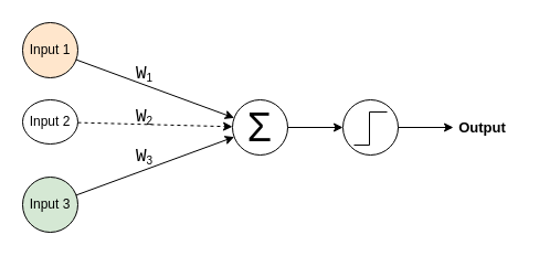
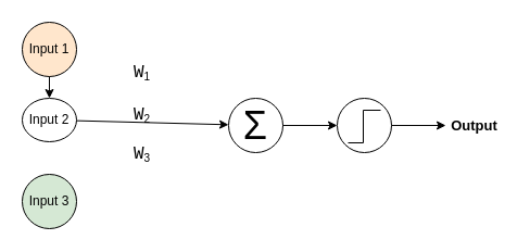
- <mxCell id="6" value="" style="endArrow=classic;html=1;" edge="1" parent="1" source="2" target="5"><mxGeometry width="50" height="50" relative="1" as="geometry"><mxPoint x="210" y="110" as="sourcePoint" /><mxPoint x="260" y="60" as="targetPoint" /></mxGeometry></mxCell>
+ <mxCell id="6" value="" style="endArrow=classic;html=1;" edge="1" parent="1" source="2" target="3"><mxGeometry width="50" height="50" relative="1" as="geometry"><mxPoint x="210" y="110" as="sourcePoint" /><mxPoint x="260" y="60" as="targetPoint" /></mxGeometry></mxCell>
- <mxCell id="7" value="" style="endArrow=classic;html=1;dashed=1;" edge="1" parent="1" source="3" target="5"><mxGeometry width="50" height="50" relative="1" as="geometry"><mxPoint x="210" y="110" as="sourcePoint" /><mxPoint x="260" y="60" as="targetPoint" /></mxGeometry></mxCell>
+ <mxCell id="7" value="" style="endArrow=classic;html=1;" edge="1" parent="1" source="3" target="5"><mxGeometry width="50" height="50" relative="1" as="geometry"><mxPoint x="210" y="110" as="sourcePoint" /><mxPoint x="260" y="60" as="targetPoint" /></mxGeometry></mxCell>
- <mxCell id="8" value="" style="endArrow=classic;html=1;" edge="1" parent="1" source="4" target="5"><mxGeometry width="50" height="50" relative="1" as="geometry"><mxPoint x="210" y="110" as="sourcePoint" /><mxPoint x="260" y="60" as="targetPoint" /></mxGeometry></mxCell>
